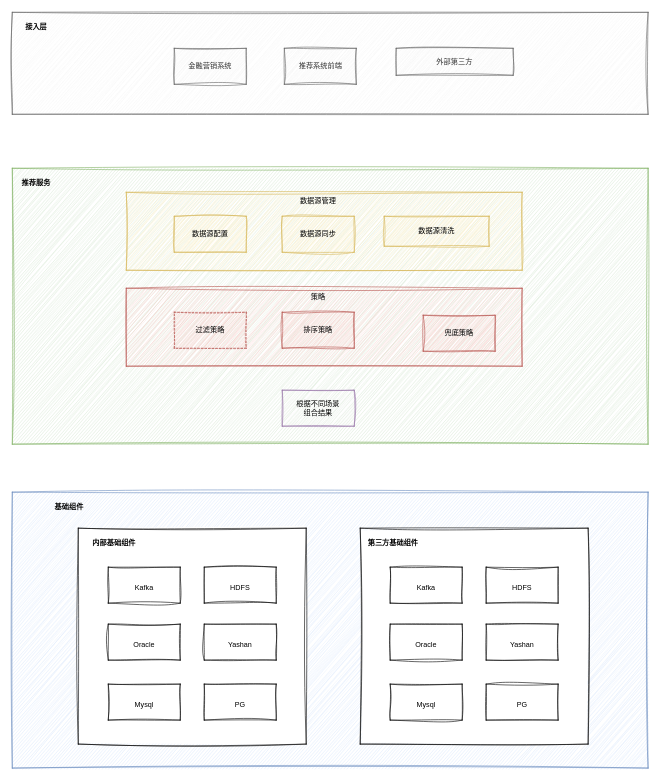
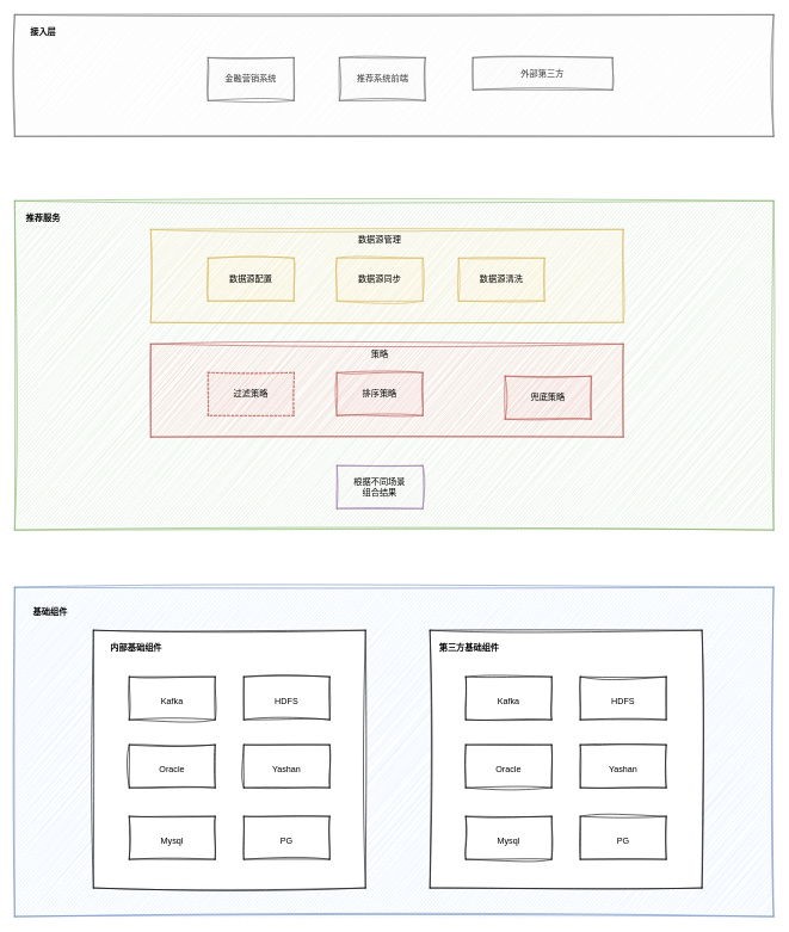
- <mxCell id="10" value="数据源清洗" style="rounded=0;whiteSpace=wrap;html=1;sketch=1;curveFitting=1;jiggle=2;fillColor=#fff2cc;strokeColor=#d6b656;" parent="1" vertex="1"><mxGeometry x="640" y="360" width="175" height="50" as="geometry" /></mxCell>
+ <mxCell id="10" value="数据源清洗" style="rounded=0;whiteSpace=wrap;html=1;sketch=1;curveFitting=1;jiggle=2;fillColor=#fff2cc;strokeColor=#d6b656;" parent="1" vertex="1"><mxGeometry x="640" y="360" width="120" height="60" as="geometry" /></mxCell>
- <mxCell id="37" value="&lt;b&gt;基础组件&lt;/b&gt;" style="text;html=1;strokeColor=none;fillColor=none;align=center;verticalAlign=middle;whiteSpace=wrap;rounded=0;sketch=1;curveFitting=1;jiggle=2;" parent="1" vertex="1"><mxGeometry x="85" y="830" width="60" height="30" as="geometry" /></mxCell>
+ <mxCell id="37" value="&lt;b&gt;基础组件&lt;/b&gt;" style="text;html=1;strokeColor=none;fillColor=none;align=center;verticalAlign=middle;whiteSpace=wrap;rounded=0;sketch=1;curveFitting=1;jiggle=2;" parent="1" vertex="1"><mxGeometry x="40" y="840" width="60" height="30" as="geometry" /></mxCell>
